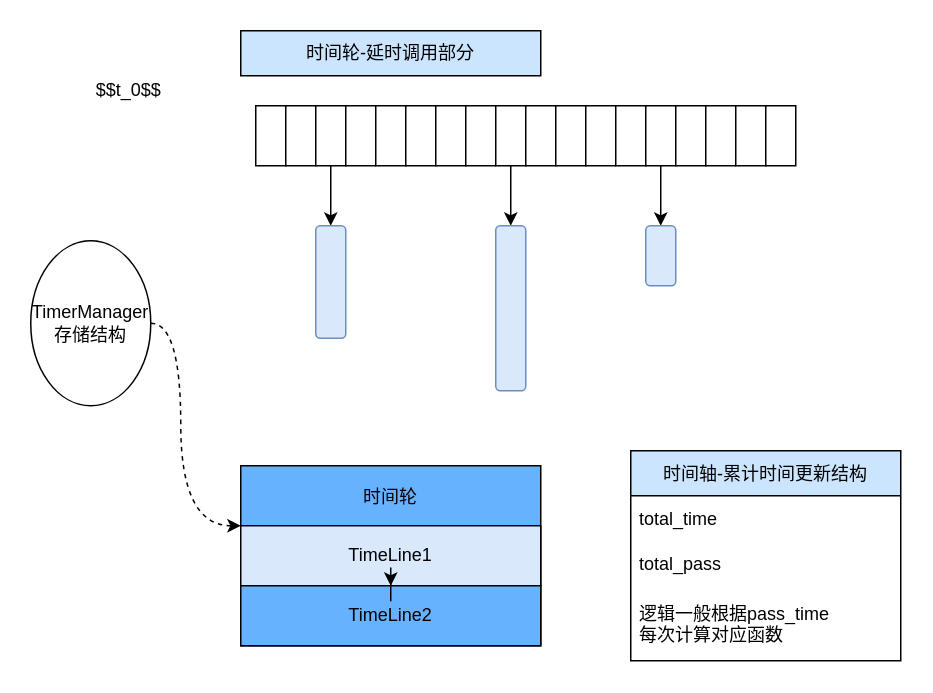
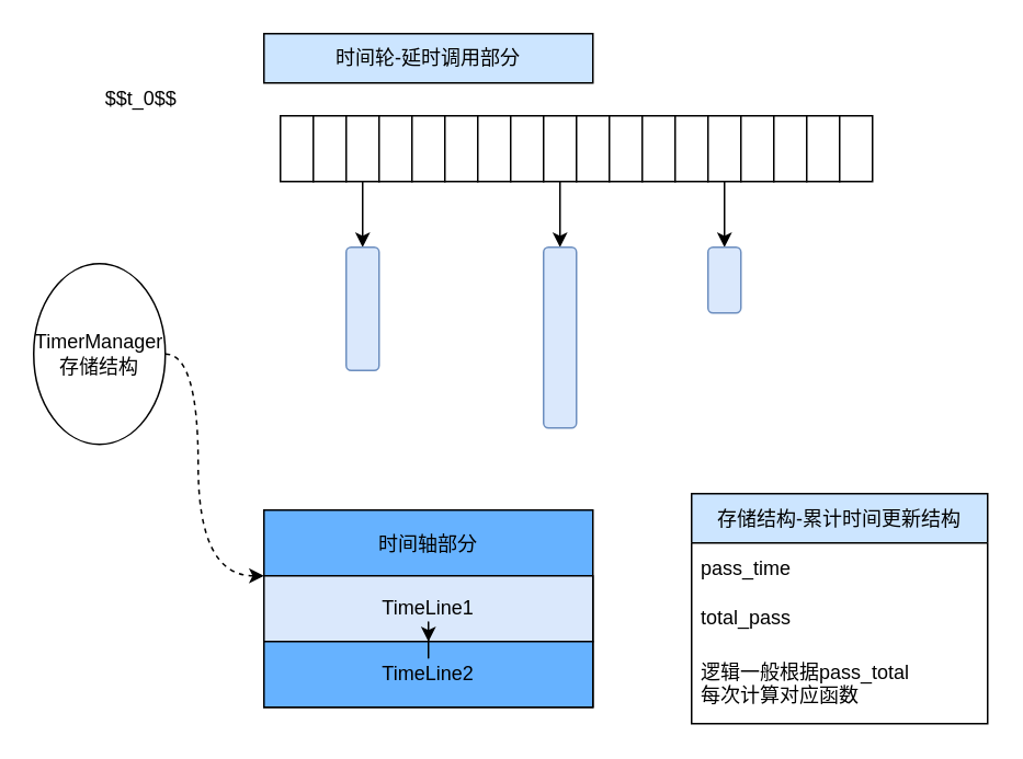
- <mxCell id="33" value="时间轴-累计时间更新结构" style="swimlane;fontStyle=0;childLayout=stackLayout;horizontal=1;startSize=30;horizontalStack=0;resizeParent=1;resizeParentMax=0;resizeLast=0;collapsible=1;marginBottom=0;fillColor=#CCE5FF;" vertex="1" parent="1"><mxGeometry x="420" y="300" width="180" height="140" as="geometry" /></mxCell>
+ <mxCell id="33" value="存储结构-累计时间更新结构" style="swimlane;fontStyle=0;childLayout=stackLayout;horizontal=1;startSize=30;horizontalStack=0;resizeParent=1;resizeParentMax=0;resizeLast=0;collapsible=1;marginBottom=0;fillColor=#CCE5FF;" vertex="1" parent="1"><mxGeometry x="420" y="300" width="180" height="140" as="geometry" /></mxCell>
- <mxCell id="27" value="时间轮" style="swimlane;fontStyle=0;childLayout=stackLayout;horizontal=1;startSize=40;horizontalStack=0;resizeParent=1;resizeParentMax=0;resizeLast=0;collapsible=1;marginBottom=0;fillColor=#66B2FF;" vertex="1" parent="1"><mxGeometry x="160" y="310" width="200" height="120" as="geometry" /></mxCell>
+ <mxCell id="27" value="时间轴部分" style="swimlane;fontStyle=0;childLayout=stackLayout;horizontal=1;startSize=40;horizontalStack=0;resizeParent=1;resizeParentMax=0;resizeLast=0;collapsible=1;marginBottom=0;fillColor=#66B2FF;" vertex="1" parent="1"><mxGeometry x="160" y="310" width="200" height="120" as="geometry" /></mxCell>
- <mxCell id="34" value="total_time" style="text;strokeColor=none;fillColor=none;align=left;verticalAlign=middle;spacingLeft=4;spacingRight=4;overflow=hidden;points=[[0,0.5],[1,0.5]];portConstraint=eastwest;rotatable=0;" vertex="1" parent="33"><mxGeometry y="30" width="180" height="30" as="geometry" /></mxCell>
+ <mxCell id="34" value="pass_time" style="text;strokeColor=none;fillColor=none;align=left;verticalAlign=middle;spacingLeft=4;spacingRight=4;overflow=hidden;points=[[0,0.5],[1,0.5]];portConstraint=eastwest;rotatable=0;" vertex="1" parent="33"><mxGeometry y="30" width="180" height="30" as="geometry" /></mxCell>
- <mxCell id="36" value="逻辑一般根据pass_time&#10;每次计算对应函数" style="text;strokeColor=none;fillColor=none;align=left;verticalAlign=middle;spacingLeft=4;spacingRight=4;overflow=hidden;points=[[0,0.5],[1,0.5]];portConstraint=eastwest;rotatable=0;" vertex="1" parent="33"><mxGeometry y="90" width="180" height="50" as="geometry" /></mxCell>
+ <mxCell id="36" value="逻辑一般根据pass_total&#10;每次计算对应函数" style="text;strokeColor=none;fillColor=none;align=left;verticalAlign=middle;spacingLeft=4;spacingRight=4;overflow=hidden;points=[[0,0.5],[1,0.5]];portConstraint=eastwest;rotatable=0;" vertex="1" parent="33"><mxGeometry y="90" width="180" height="50" as="geometry" /></mxCell>
